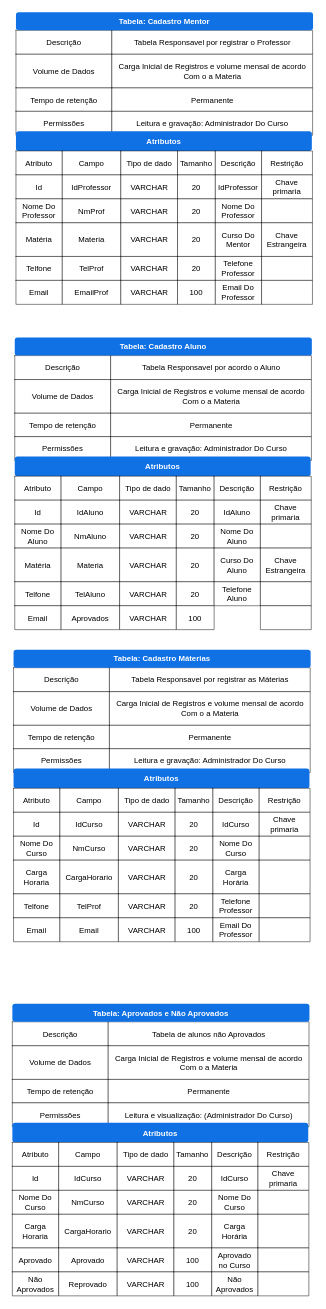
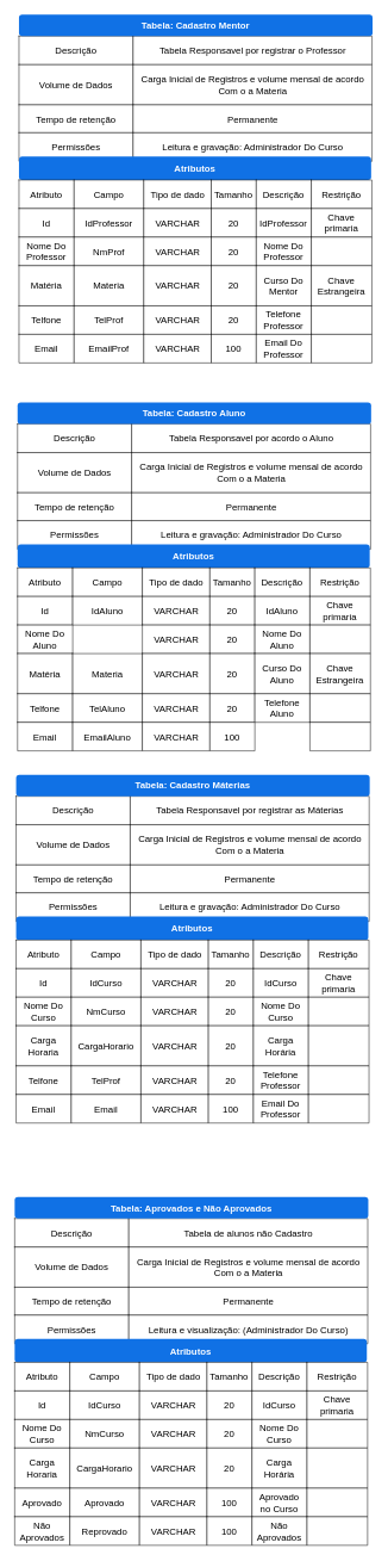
- <mxCell id="77" value="NmAluno" style="shape=partialRectangle;html=1;whiteSpace=wrap;connectable=0;fillColor=#ffffff;strokeOpacity=100;verticalAlign=middle;spacing=3.8;strokeWidth=0.8;fontSize=13;" vertex="1" parent="63"><mxGeometry x="77.213" y="79.8" width="97.5" height="39.9" as="geometry" /></mxCell>
- <mxCell id="95" value="Aprovados" style="shape=partialRectangle;html=1;whiteSpace=wrap;connectable=0;fillColor=#ffffff;strokeOpacity=100;verticalAlign=middle;spacing=3.8;strokeWidth=0.8;fontSize=13;" vertex="1" parent="63"><mxGeometry x="77.213" y="215.7" width="97.5" height="39.9" as="geometry" /></mxCell>
+ <mxCell id="95" value="EmailAluno" style="shape=partialRectangle;html=1;whiteSpace=wrap;connectable=0;fillColor=#ffffff;strokeOpacity=100;verticalAlign=middle;spacing=3.8;strokeWidth=0.8;fontSize=13;" vertex="1" parent="63"><mxGeometry x="77.213" y="215.7" width="97.5" height="39.9" as="geometry" /></mxCell>
- <mxCell id="151" value="Tabela de alunos não Aprovados" style="shape=partialRectangle;html=1;whiteSpace=wrap;connectable=0;fillColor=#ffffff;verticalAlign=middle;spacing=3.8;strokeWidth=0.8;fontSize=13;" vertex="1" parent="149"><mxGeometry x="159.75" width="334.5" height="39.9" as="geometry" /></mxCell>
+ <mxCell id="151" value="Tabela de alunos não Cadastro" style="shape=partialRectangle;html=1;whiteSpace=wrap;connectable=0;fillColor=#ffffff;verticalAlign=middle;spacing=3.8;strokeWidth=0.8;fontSize=13;" vertex="1" parent="149"><mxGeometry x="159.75" width="334.5" height="39.9" as="geometry" /></mxCell>
